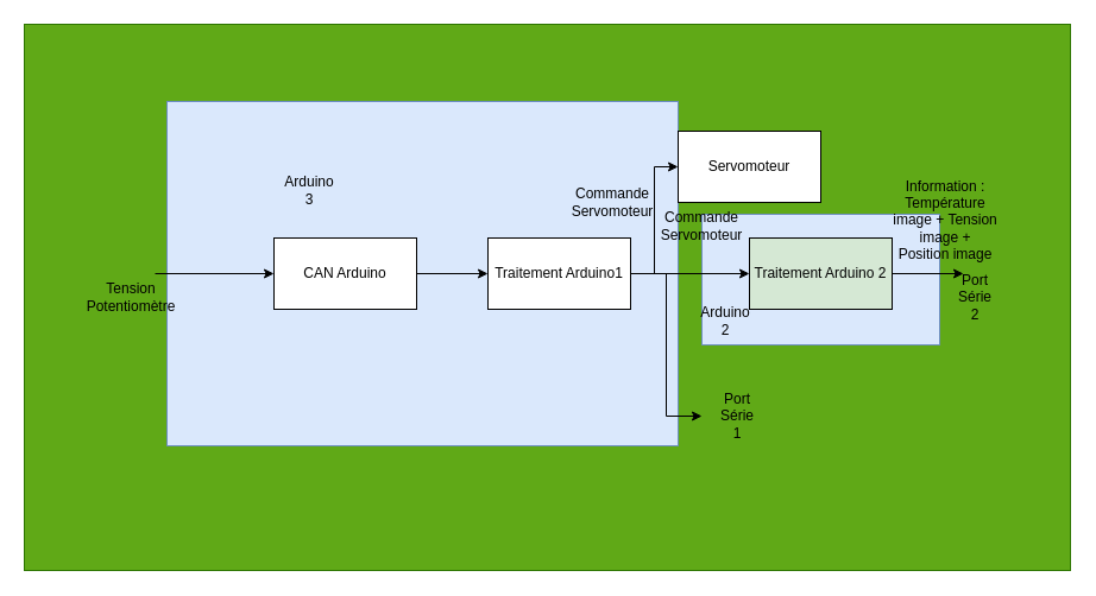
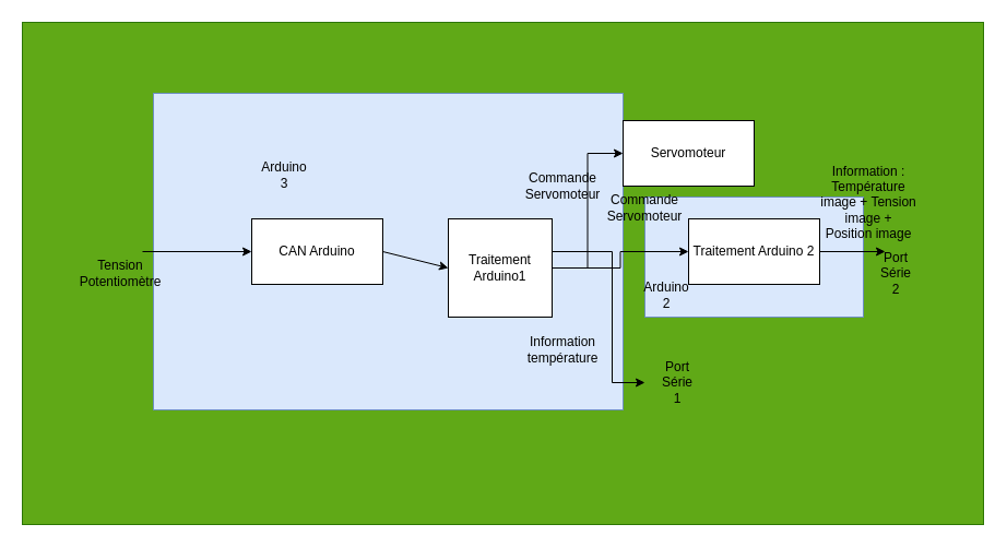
- <mxCell id="9" value="Traitement Arduino1" style="rounded=0;whiteSpace=wrap;html=1;" vertex="1" parent="1"><mxGeometry x="410" y="200" width="120" height="60" as="geometry" /></mxCell>
+ <mxCell id="9" value="Traitement Arduino1" style="rounded=0;whiteSpace=wrap;html=1;" vertex="1" parent="1"><mxGeometry x="410" y="200" width="95" height="90" as="geometry" /></mxCell>
- <mxCell id="10" value="Traitement Arduino 2" style="rounded=0;whiteSpace=wrap;html=1;fillColor=#d5e8d4;" vertex="1" parent="1"><mxGeometry x="630" y="200" width="120" height="60" as="geometry" /></mxCell>
+ <mxCell id="10" value="Traitement Arduino 2" style="rounded=0;whiteSpace=wrap;html=1;" vertex="1" parent="1"><mxGeometry x="630" y="200" width="120" height="60" as="geometry" /></mxCell>
+ <mxCell id="23" value="Information température " style="text;html=1;strokeColor=none;fillColor=none;align=center;verticalAlign=middle;whiteSpace=wrap;rounded=0;" vertex="1" parent="1"><mxGeometry x="495" y="310" width="40" height="20" as="geometry" /></mxCell>
